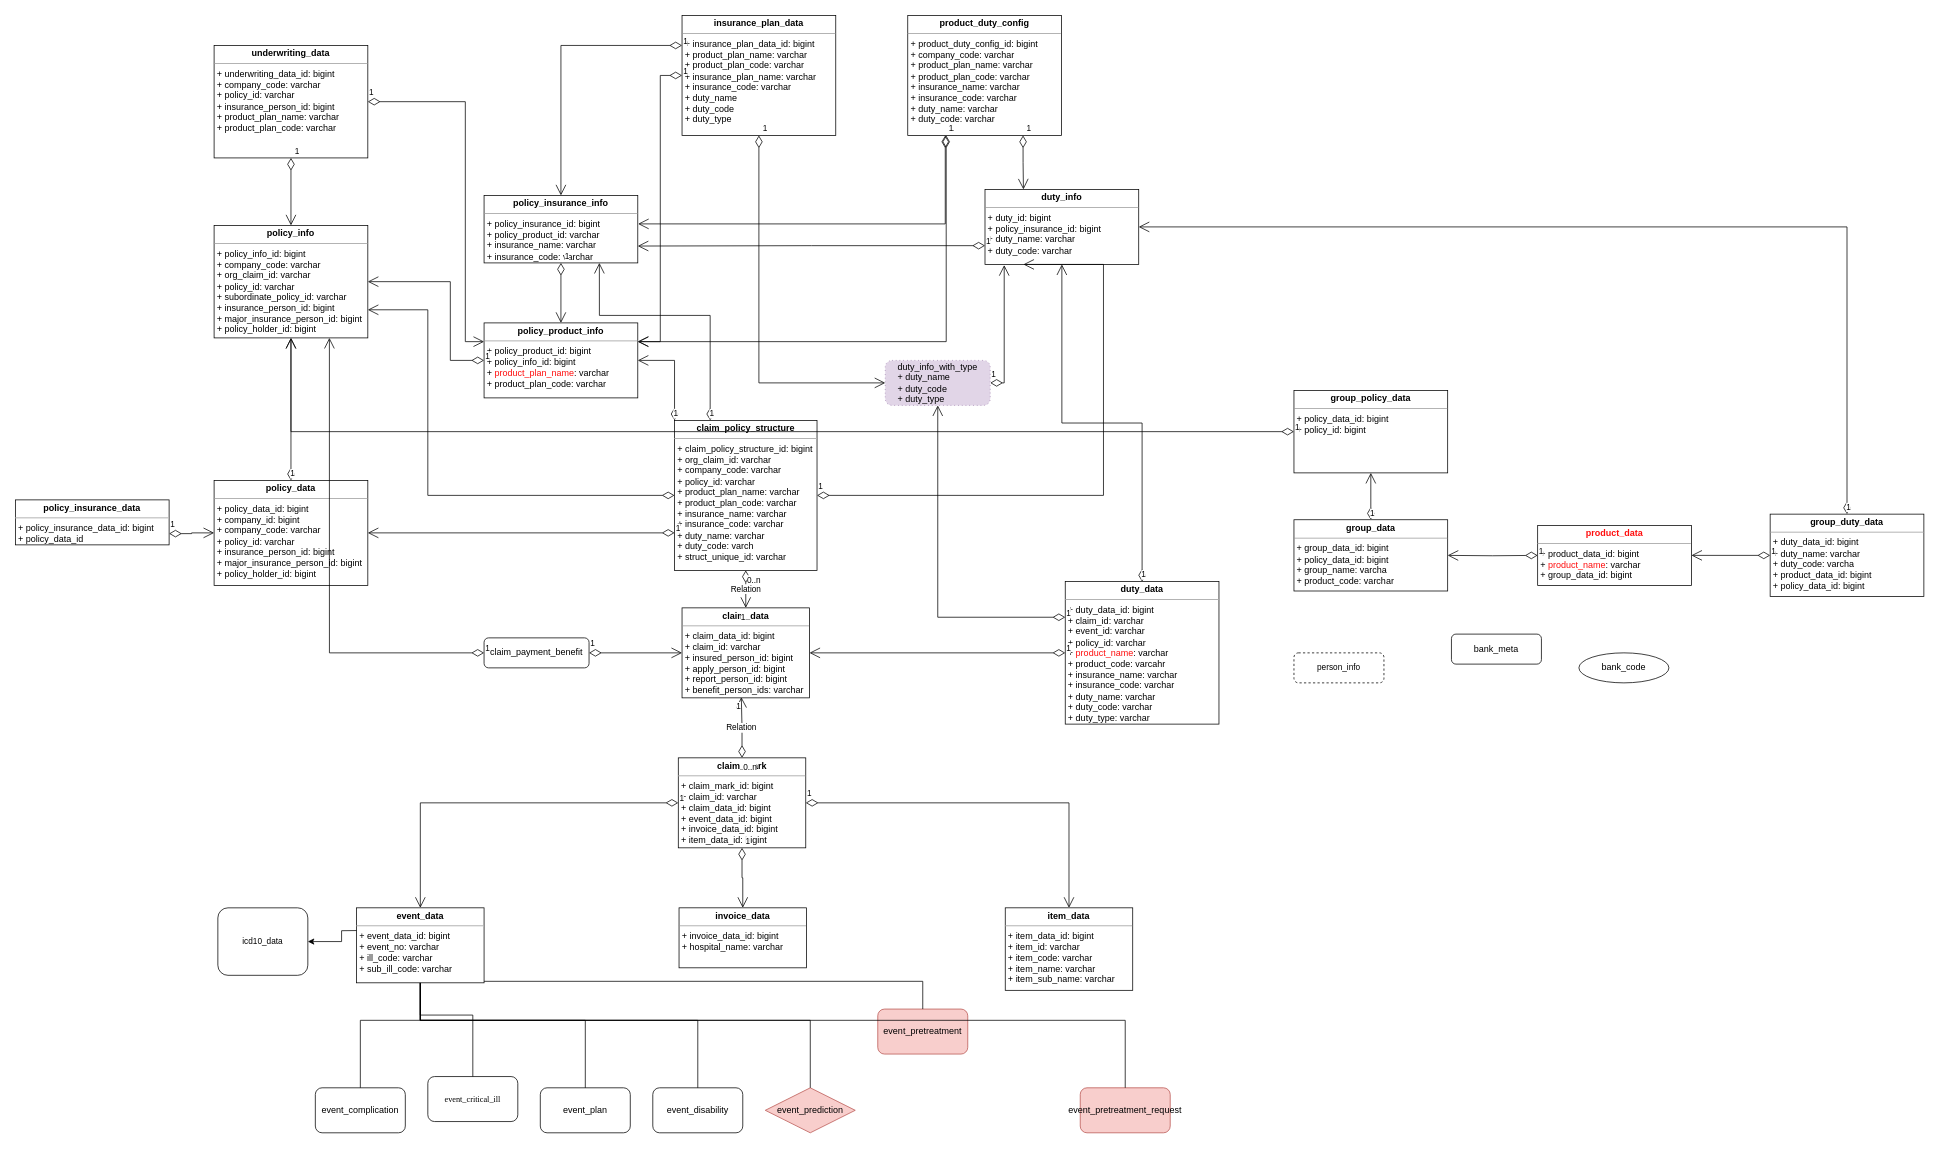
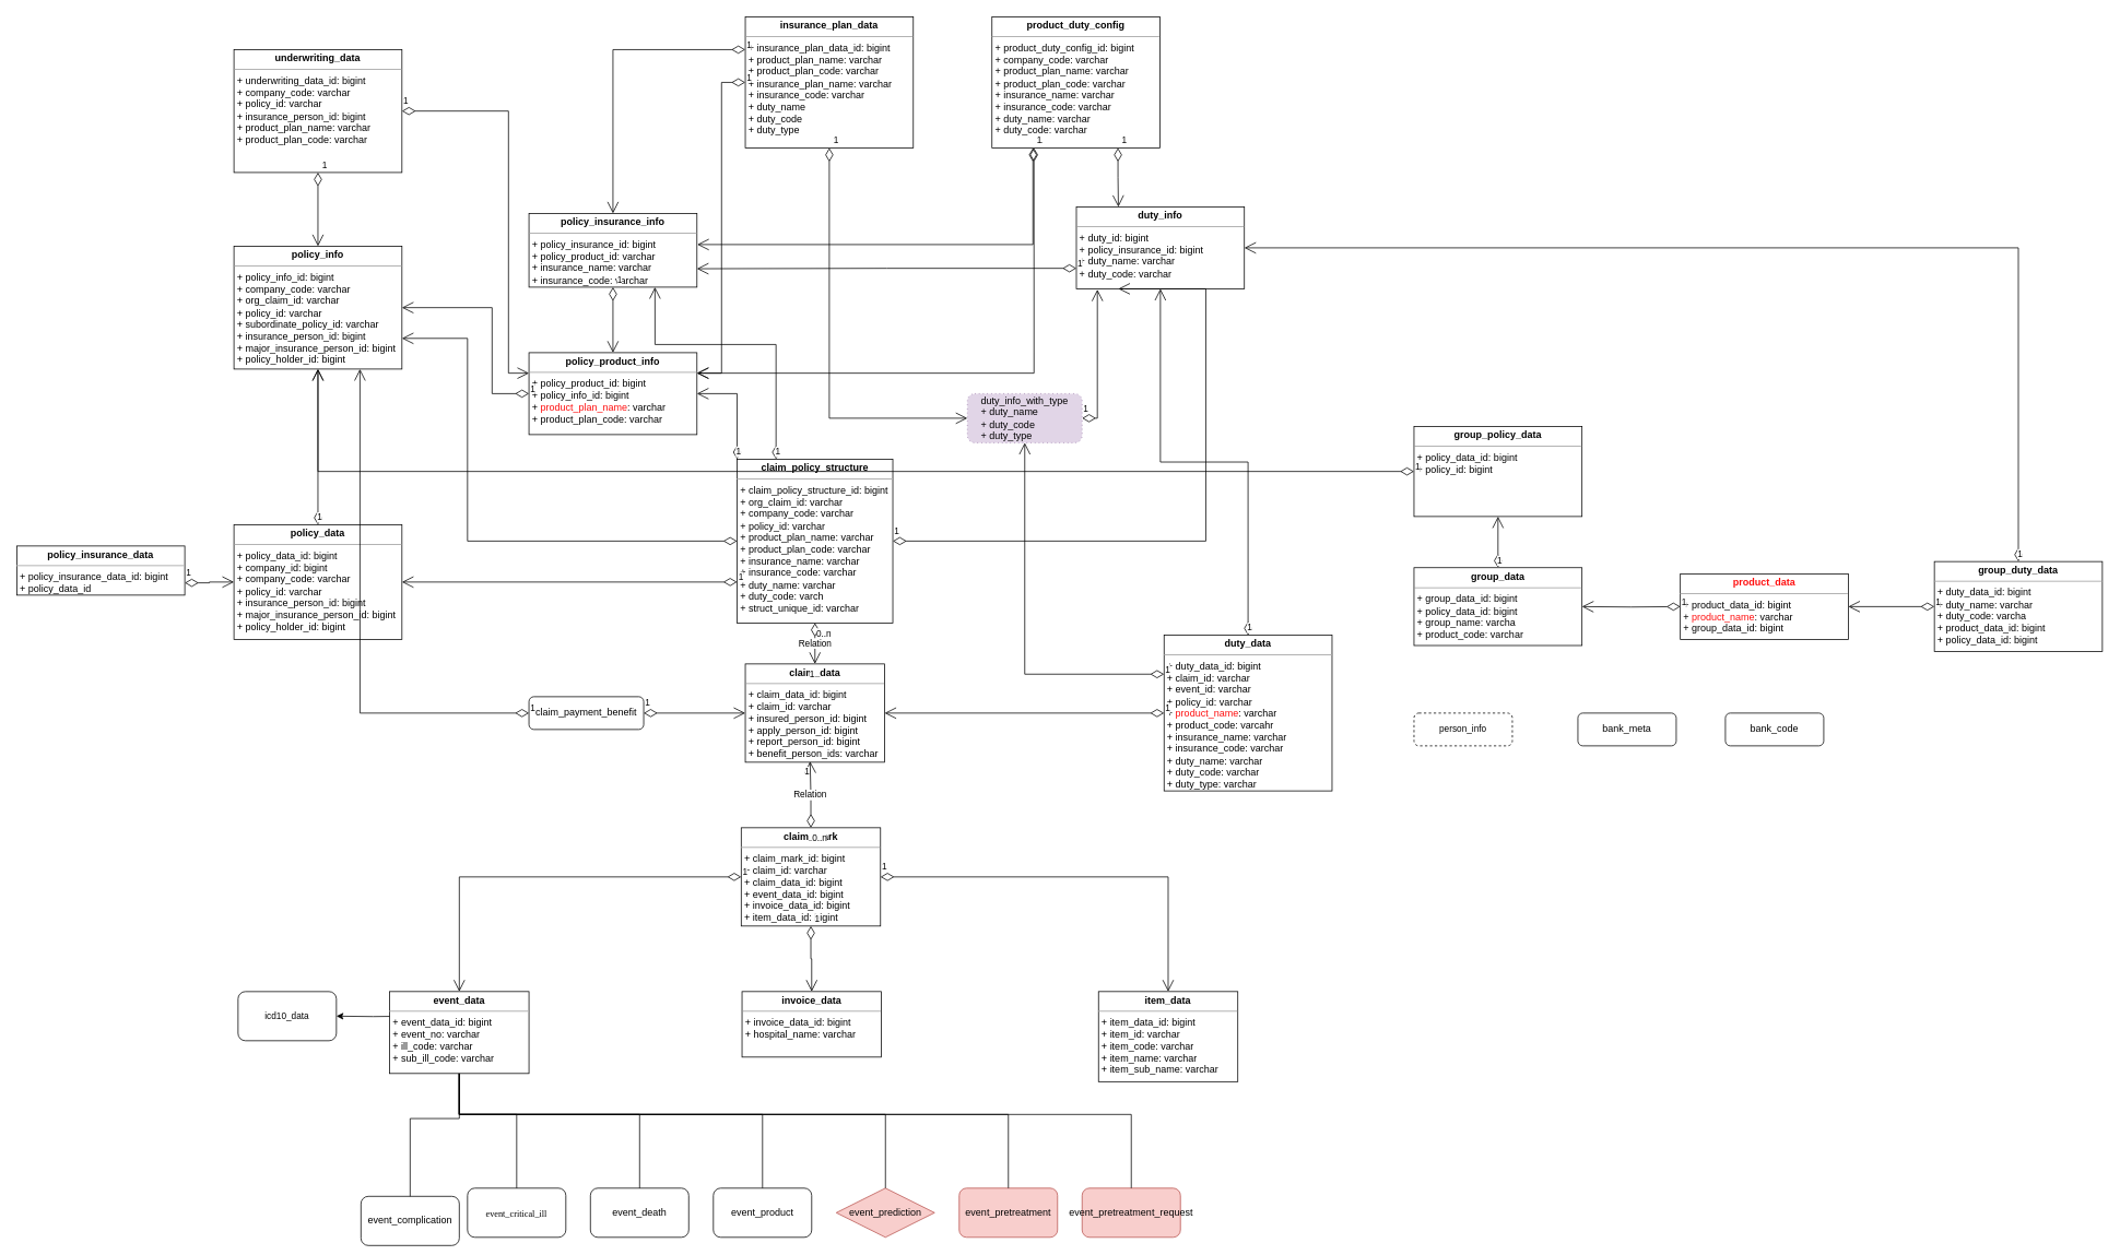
- <mxCell id="2" value="bank_meta" style="rounded=1;whiteSpace=wrap;html=1;" parent="1" vertex="1"><mxGeometry x="1935" y="845" width="120" height="40" as="geometry" /></mxCell>
+ <mxCell id="2" value="bank_meta" style="rounded=1;whiteSpace=wrap;html=1;" parent="1" vertex="1"><mxGeometry x="1925" y="870" width="120" height="40" as="geometry" /></mxCell>
- <mxCell id="3" value="bank_code" style="ellipse;whiteSpace=wrap;html=1;" parent="1" vertex="1"><mxGeometry x="2105" y="870" width="120" height="40" as="geometry" /></mxCell>
+ <mxCell id="3" value="bank_code" style="rounded=1;whiteSpace=wrap;html=1;" parent="1" vertex="1"><mxGeometry x="2105" y="870" width="120" height="40" as="geometry" /></mxCell>
- <mxCell id="21" value="icd10_data" style="rounded=1;whiteSpace=wrap;html=1;fontSize=11;strokeColor=#000000;" parent="1" vertex="1"><mxGeometry x="290" y="1210" width="120" height="90" as="geometry" /></mxCell>
+ <mxCell id="21" value="icd10_data" style="rounded=1;whiteSpace=wrap;html=1;fontSize=11;strokeColor=#000000;" parent="1" vertex="1"><mxGeometry x="290" y="1210" width="120" height="60" as="geometry" /></mxCell>
- <mxCell id="17" value="event_pretreatment" style="rounded=1;whiteSpace=wrap;html=1;strokeColor=#b85450;fillColor=#f8cecc;" parent="1" vertex="1"><mxGeometry x="1170" y="1345" width="120" height="60" as="geometry" /></mxCell>
+ <mxCell id="17" value="event_pretreatment" style="rounded=1;whiteSpace=wrap;html=1;strokeColor=#b85450;fillColor=#f8cecc;" parent="1" vertex="1"><mxGeometry x="1170" y="1450" width="120" height="60" as="geometry" /></mxCell>
- <mxCell id="8" value="&lt;table style=&quot;border-collapse: collapse; width: 141.75pt;&quot; height=&quot;19&quot; width=&quot;189&quot;&gt;&lt;colgroup&gt;&lt;col width=&quot;189&quot;&gt;&lt;/colgroup&gt;&lt;tbody&gt;&lt;tr height=&quot;19&quot;&gt;&lt;td style=&quot;font-size: 11pt; font-family: Calibri; vertical-align: bottom; height: 14.25pt; width: 141.75pt;&quot; width=&quot;189&quot; height=&quot;19&quot; class=&quot;et1&quot;&gt;&lt;font style=&quot;font-size: 11px;&quot;&gt;event_critical_ill&lt;/font&gt;&lt;/td&gt;&lt;/tr&gt;&lt;/tbody&gt;&lt;/table&gt;" style="rounded=1;whiteSpace=wrap;html=1;strokeColor=#000000;" parent="1" vertex="1"><mxGeometry x="570" y="1435" width="120" height="60" as="geometry" /></mxCell>
+ <mxCell id="8" value="&lt;table style=&quot;border-collapse: collapse; width: 141.75pt;&quot; height=&quot;19&quot; width=&quot;189&quot;&gt;&lt;colgroup&gt;&lt;col width=&quot;189&quot;&gt;&lt;/colgroup&gt;&lt;tbody&gt;&lt;tr height=&quot;19&quot;&gt;&lt;td style=&quot;font-size: 11pt; font-family: Calibri; vertical-align: bottom; height: 14.25pt; width: 141.75pt;&quot; width=&quot;189&quot; height=&quot;19&quot; class=&quot;et1&quot;&gt;&lt;font style=&quot;font-size: 11px;&quot;&gt;event_critical_ill&lt;/font&gt;&lt;/td&gt;&lt;/tr&gt;&lt;/tbody&gt;&lt;/table&gt;" style="rounded=1;whiteSpace=wrap;html=1;strokeColor=#000000;" parent="1" vertex="1"><mxGeometry x="570" y="1450" width="120" height="60" as="geometry" /></mxCell>
- <mxCell id="6" value="event_complication" style="rounded=1;whiteSpace=wrap;html=1;strokeColor=#000000;" parent="1" vertex="1"><mxGeometry x="420" y="1450" width="120" height="60" as="geometry" /></mxCell>
+ <mxCell id="6" value="event_complication" style="rounded=1;whiteSpace=wrap;html=1;strokeColor=#000000;" parent="1" vertex="1"><mxGeometry x="440" y="1460" width="120" height="60" as="geometry" /></mxCell>
- <mxCell id="10" value="event_plan" style="rounded=1;whiteSpace=wrap;html=1;strokeColor=#000000;" parent="1" vertex="1"><mxGeometry x="720" y="1450" width="120" height="60" as="geometry" /></mxCell>
+ <mxCell id="10" value="event_death" style="rounded=1;whiteSpace=wrap;html=1;strokeColor=#000000;" parent="1" vertex="1"><mxGeometry x="720" y="1450" width="120" height="60" as="geometry" /></mxCell>
- <mxCell id="11" value="event_disability" style="rounded=1;whiteSpace=wrap;html=1;strokeColor=#000000;" parent="1" vertex="1"><mxGeometry x="870" y="1450" width="120" height="60" as="geometry" /></mxCell>
+ <mxCell id="11" value="event_product" style="rounded=1;whiteSpace=wrap;html=1;strokeColor=#000000;" parent="1" vertex="1"><mxGeometry x="870" y="1450" width="120" height="60" as="geometry" /></mxCell>
- <mxCell id="16" value="event_pretreatment_request" style="rounded=1;whiteSpace=wrap;html=1;strokeColor=#b85450;fillColor=#f8cecc;" parent="1" vertex="1"><mxGeometry x="1440" y="1450" width="120" height="60" as="geometry" /></mxCell>
+ <mxCell id="16" value="event_pretreatment_request" style="rounded=1;whiteSpace=wrap;html=1;strokeColor=#b85450;fillColor=#f8cecc;" parent="1" vertex="1"><mxGeometry x="1320" y="1450" width="120" height="60" as="geometry" /></mxCell>
